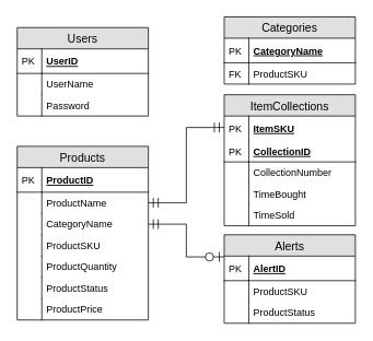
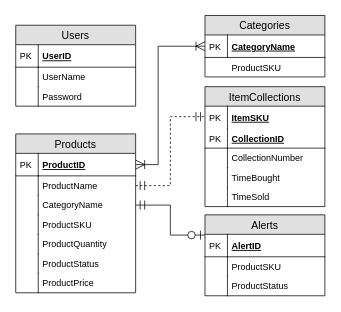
+ <mxCell id="47" style="edgeStyle=orthogonalEdgeStyle;rounded=0;orthogonalLoop=1;jettySize=auto;html=1;exitX=1;exitY=0.5;exitDx=0;exitDy=0;entryX=0;entryY=0.5;entryDx=0;entryDy=0;startArrow=ERoneToMany;startFill=0;endArrow=ERoneToMany;endFill=0;endSize=10;startSize=10;" edge="1" parent="1" source="8" target="2"><mxGeometry relative="1" as="geometry"><Array as="points"><mxPoint x="210.5" y="219" /><mxPoint x="210.5" y="61" /></Array></mxGeometry></mxCell>
- <mxCell id="6" value="FK" style="shape=partialRectangle;top=0;left=0;bottom=0;fillColor=none;align=left;verticalAlign=top;spacingLeft=4;spacingRight=4;overflow=hidden;rotatable=0;points=[];portConstraint=eastwest;part=1;fontSize=12;" vertex="1" connectable="0" parent="5"><mxGeometry width="30" height="26" as="geometry" /></mxCell>
- <mxCell id="49" style="edgeStyle=orthogonalEdgeStyle;rounded=0;orthogonalLoop=1;jettySize=auto;html=1;exitX=1;exitY=0.5;exitDx=0;exitDy=0;entryX=0;entryY=0.25;entryDx=0;entryDy=0;endArrow=ERmandOne;endFill=0;startArrow=ERmandOne;startFill=0;endSize=10;startSize=10;" edge="1" parent="1" source="10" target="36"><mxGeometry relative="1" as="geometry" /></mxCell>
+ <mxCell id="49" style="edgeStyle=orthogonalEdgeStyle;rounded=0;orthogonalLoop=1;jettySize=auto;html=1;exitX=1;exitY=0.5;exitDx=0;exitDy=0;entryX=0;entryY=0.25;entryDx=0;entryDy=0;endArrow=ERmandOne;endFill=0;startArrow=ERmandOne;startFill=0;endSize=10;startSize=10;dashed=1;" edge="1" parent="1" source="10" target="36"><mxGeometry relative="1" as="geometry" /></mxCell>
